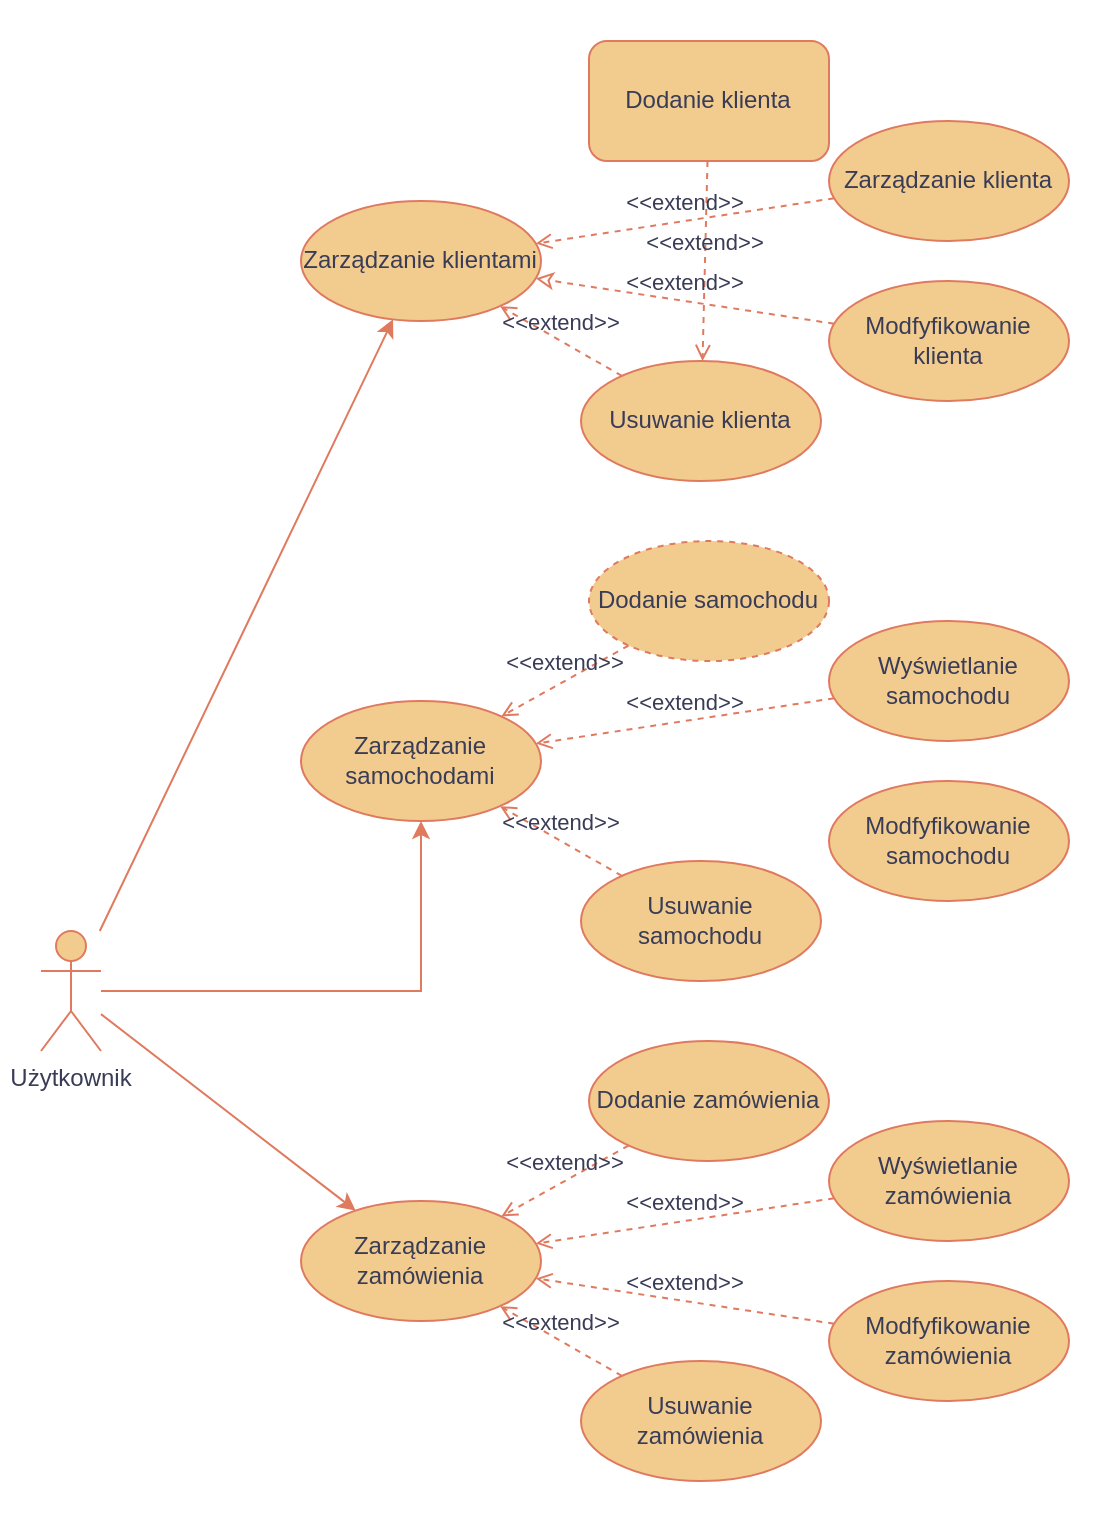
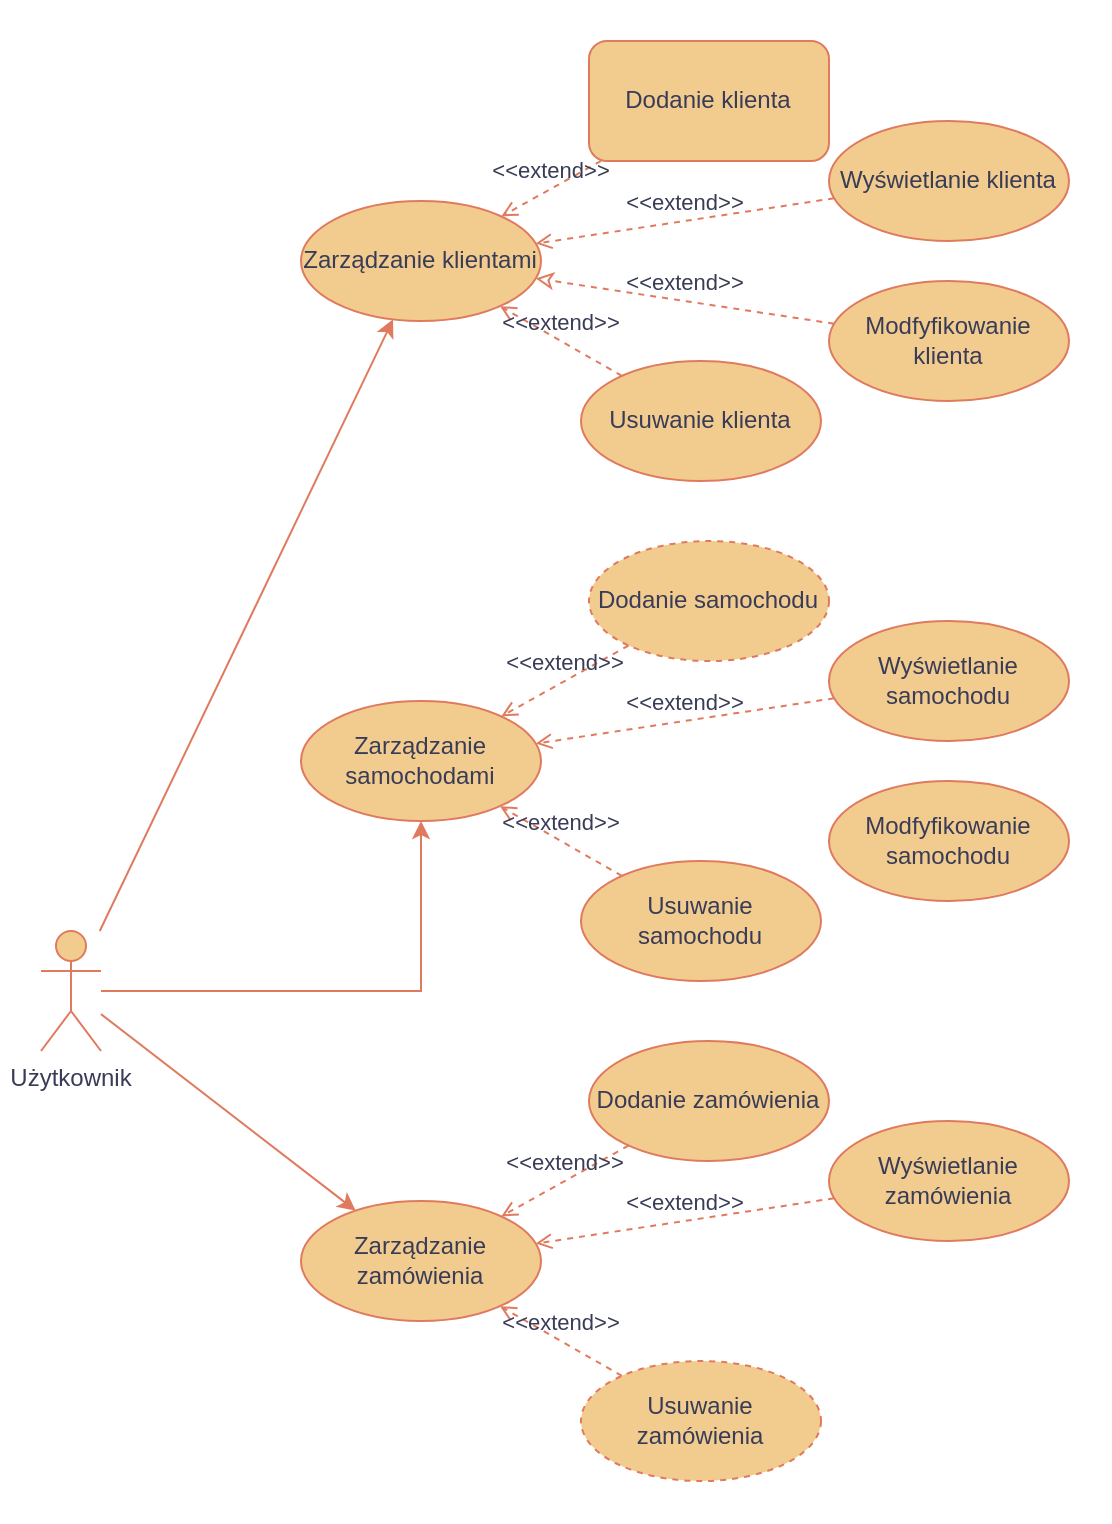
- <mxCell id="8" value="Zarządzanie klienta" style="ellipse;whiteSpace=wrap;html=1;labelBackgroundColor=none;fillColor=#F2CC8F;strokeColor=#E07A5F;fontColor=#393C56;" vertex="1" parent="1"><mxGeometry x="414" y="60" width="120" height="60" as="geometry" /></mxCell>
+ <mxCell id="8" value="Wyświetlanie klienta" style="ellipse;whiteSpace=wrap;html=1;labelBackgroundColor=none;fillColor=#F2CC8F;strokeColor=#E07A5F;fontColor=#393C56;" vertex="1" parent="1"><mxGeometry x="414" y="60" width="120" height="60" as="geometry" /></mxCell>
- <mxCell id="11" value="&amp;lt;&amp;lt;extend&amp;gt;&amp;gt;" style="html=1;verticalAlign=bottom;labelBackgroundColor=none;endArrow=open;endFill=0;dashed=1;rounded=0;strokeColor=#E07A5F;fontColor=#393C56;fillColor=#F2CC8F;" edge="1" parent="1" source="7" target="9"><mxGeometry width="160" relative="1" as="geometry"><mxPoint x="70" y="60" as="sourcePoint" /><mxPoint x="230" y="60" as="targetPoint" /></mxGeometry></mxCell>
+ <mxCell id="11" value="&amp;lt;&amp;lt;extend&amp;gt;&amp;gt;" style="html=1;verticalAlign=bottom;labelBackgroundColor=none;endArrow=open;endFill=0;dashed=1;rounded=0;strokeColor=#E07A5F;fontColor=#393C56;fillColor=#F2CC8F;" edge="1" parent="1" source="7" target="6"><mxGeometry width="160" relative="1" as="geometry"><mxPoint x="70" y="60" as="sourcePoint" /><mxPoint x="230" y="60" as="targetPoint" /></mxGeometry></mxCell>
- <mxCell id="30" value="&amp;lt;&amp;lt;extend&amp;gt;&amp;gt;" style="html=1;verticalAlign=bottom;labelBackgroundColor=none;endArrow=open;endFill=0;dashed=1;rounded=0;strokeColor=#E07A5F;fontColor=#393C56;fillColor=#F2CC8F;" edge="1" parent="1" source="27" target="23"><mxGeometry width="160" relative="1" as="geometry"><mxPoint x="424" y="621" as="sourcePoint" /><mxPoint x="276" y="649" as="targetPoint" /></mxGeometry></mxCell>
- <mxCell id="27" value="Modfyfikowanie zamówienia" style="ellipse;whiteSpace=wrap;html=1;labelBackgroundColor=none;fillColor=#F2CC8F;strokeColor=#E07A5F;fontColor=#393C56;" vertex="1" parent="1"><mxGeometry x="414" y="640" width="120" height="60" as="geometry" /></mxCell>
- <mxCell id="26" value="Usuwanie zamówienia" style="ellipse;whiteSpace=wrap;html=1;labelBackgroundColor=none;fillColor=#F2CC8F;strokeColor=#E07A5F;fontColor=#393C56;" vertex="1" parent="1"><mxGeometry x="290" y="680" width="120" height="60" as="geometry" /></mxCell>
+ <mxCell id="26" value="Usuwanie zamówienia" style="ellipse;whiteSpace=wrap;html=1;labelBackgroundColor=none;fillColor=#F2CC8F;strokeColor=#E07A5F;fontColor=#393C56;dashed=1;" vertex="1" parent="1"><mxGeometry x="290" y="680" width="120" height="60" as="geometry" /></mxCell>
